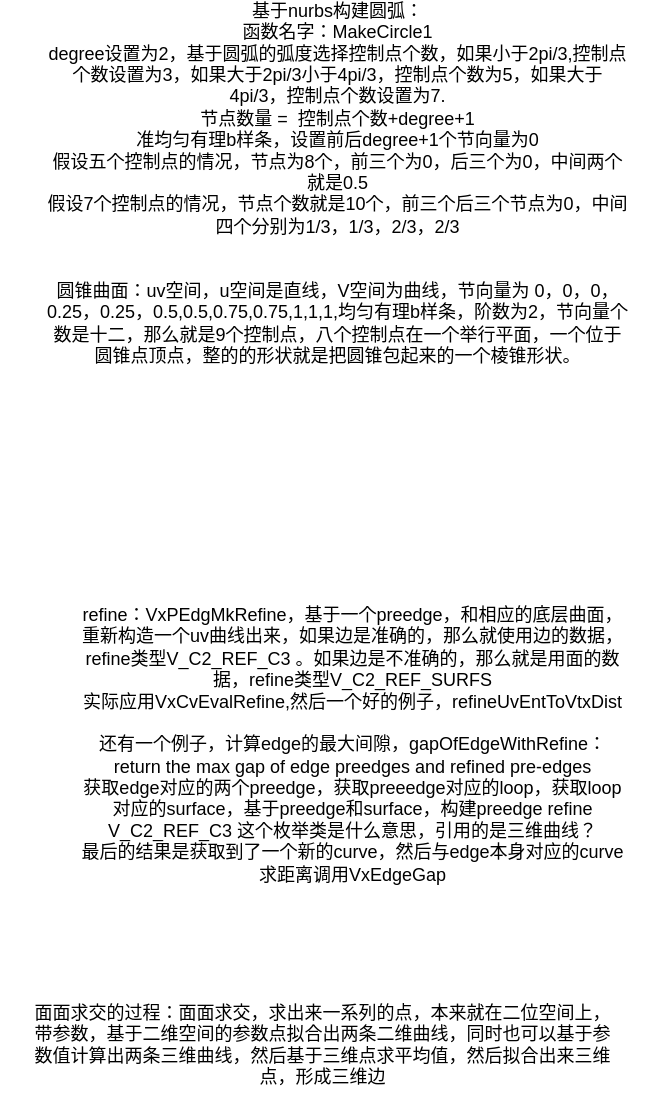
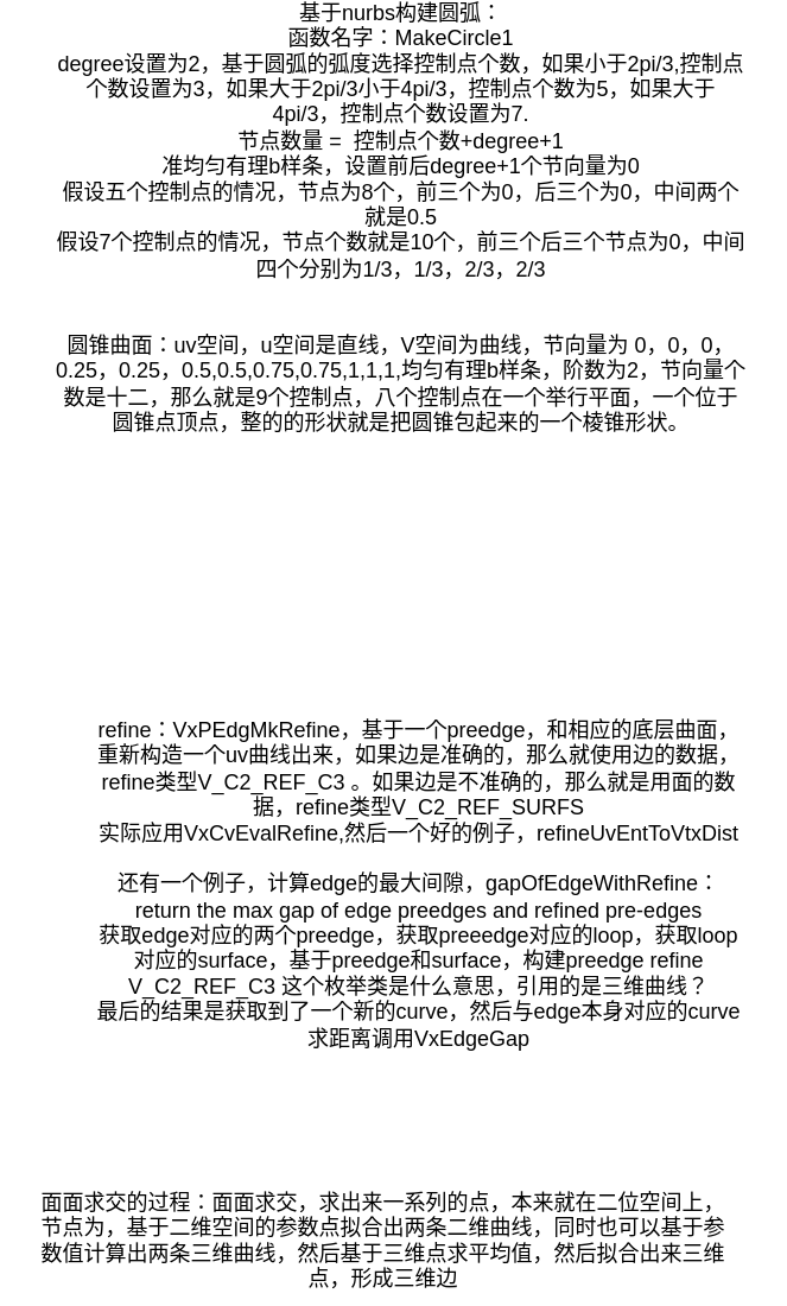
- <mxCell id="4" value="面面求交的过程：面面求交，求出来一系列的点，本来就在二位空间上，带参数，基于二维空间的参数点拟合出两条二维曲线，同时也可以基于参数值计算出两条三维曲线，然后基于三维点求平均值，然后拟合出来三维点，形成三维边" style="text;html=1;align=center;verticalAlign=middle;whiteSpace=wrap;rounded=0;" vertex="1" parent="1"><mxGeometry x="20" y="680" width="390" height="30" as="geometry" /></mxCell>
+ <mxCell id="4" value="面面求交的过程：面面求交，求出来一系列的点，本来就在二位空间上，节点为，基于二维空间的参数点拟合出两条二维曲线，同时也可以基于参数值计算出两条三维曲线，然后基于三维点求平均值，然后拟合出来三维点，形成三维边" style="text;html=1;align=center;verticalAlign=middle;whiteSpace=wrap;rounded=0;" vertex="1" parent="1"><mxGeometry x="20" y="680" width="390" height="30" as="geometry" /></mxCell>
